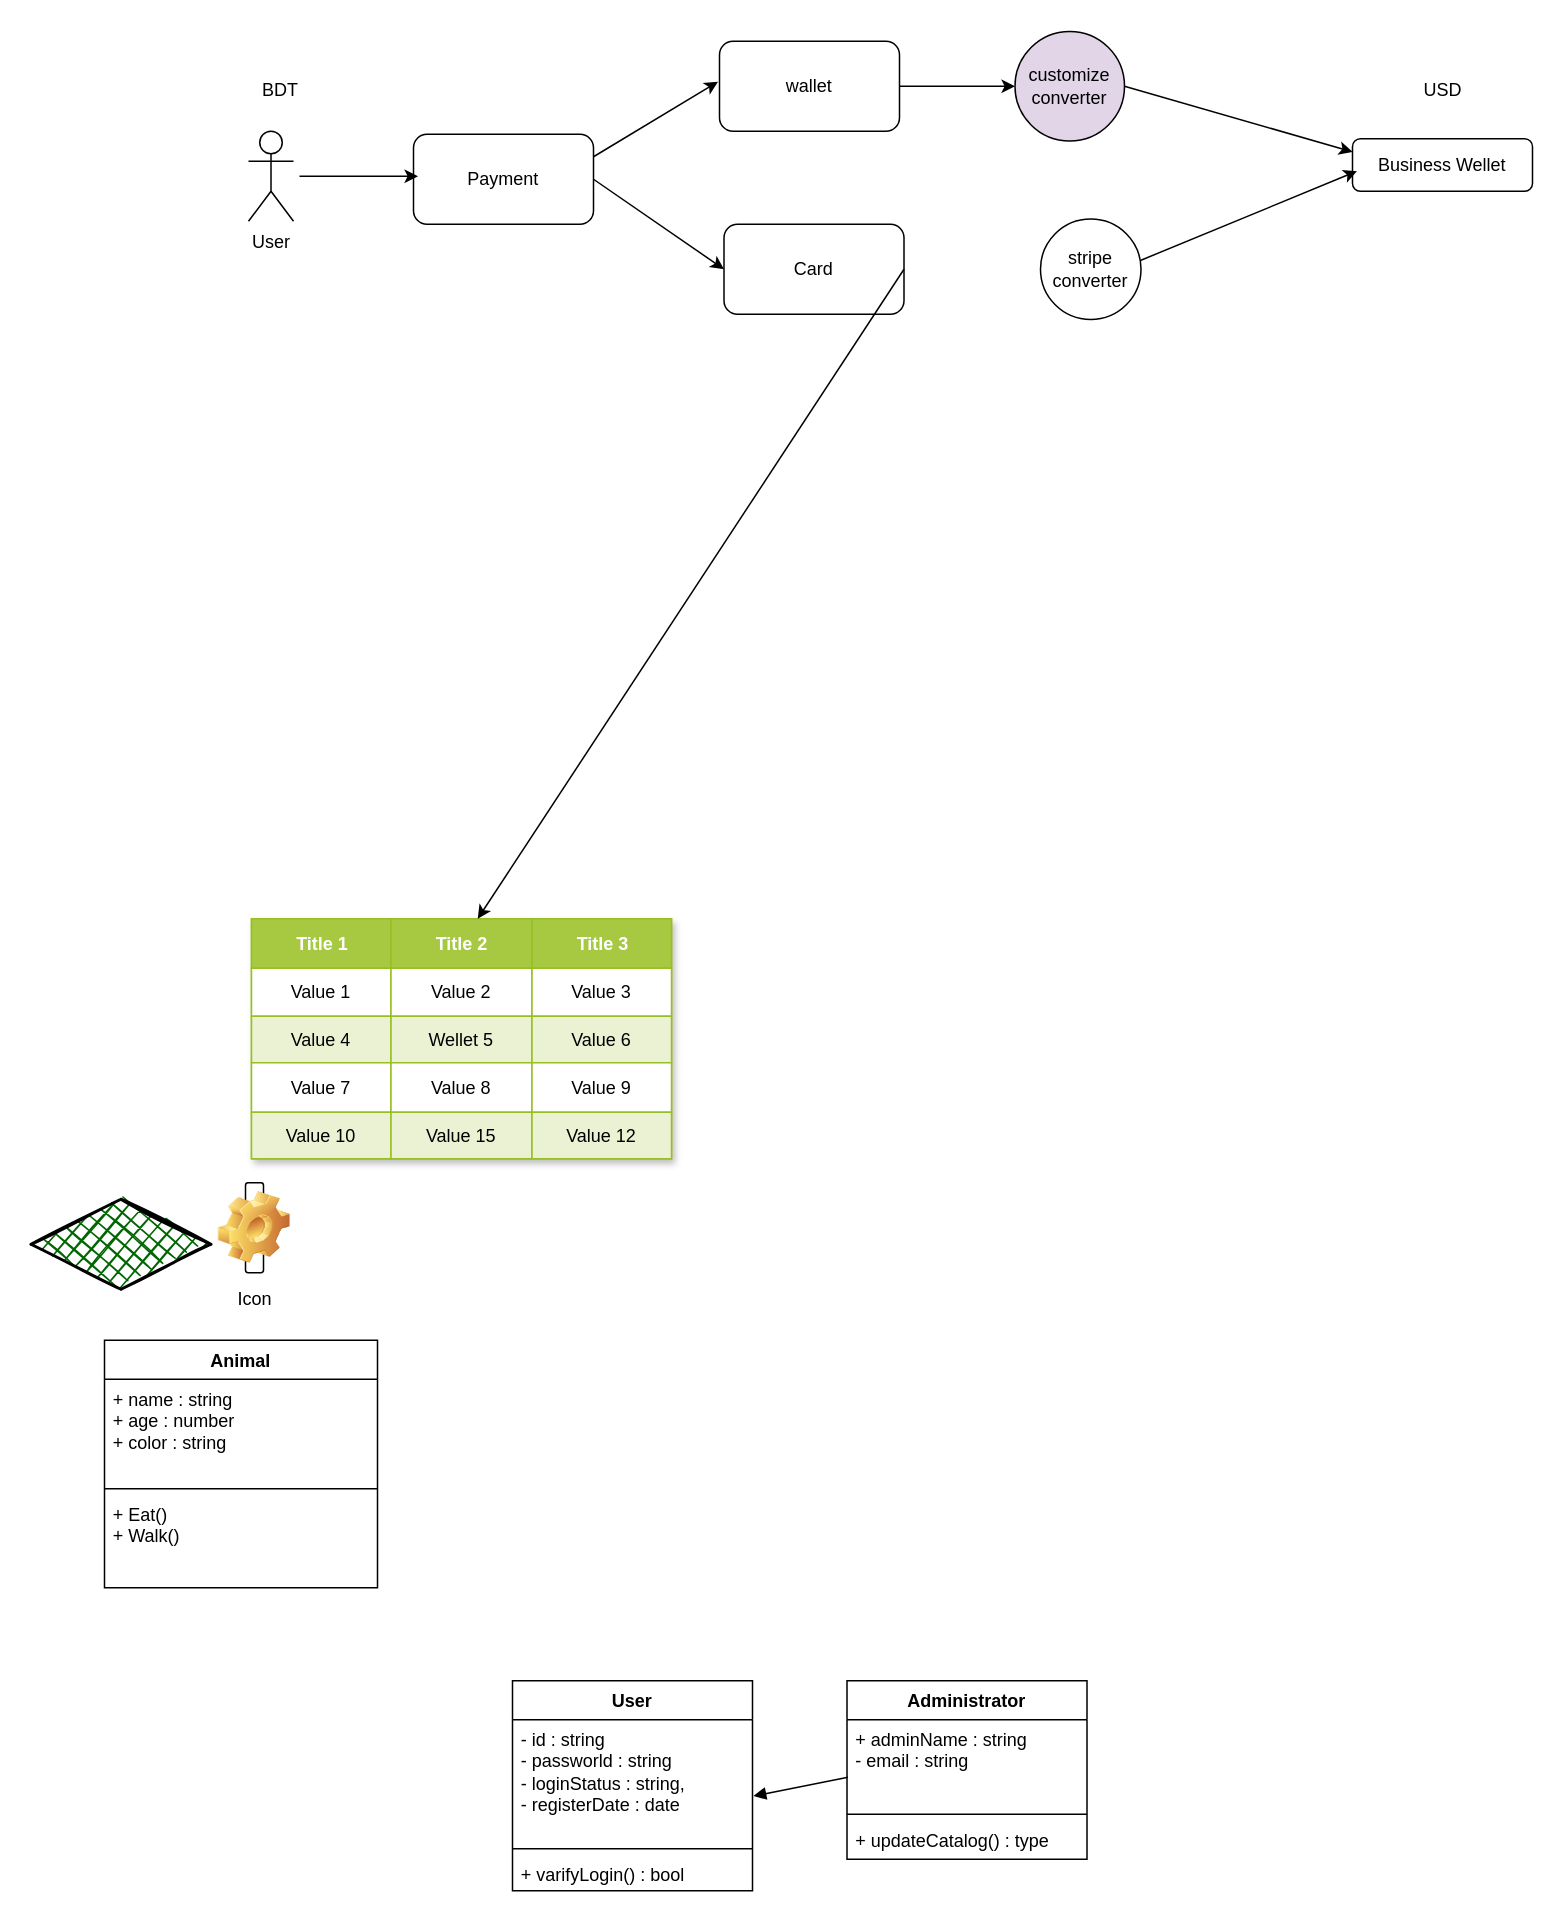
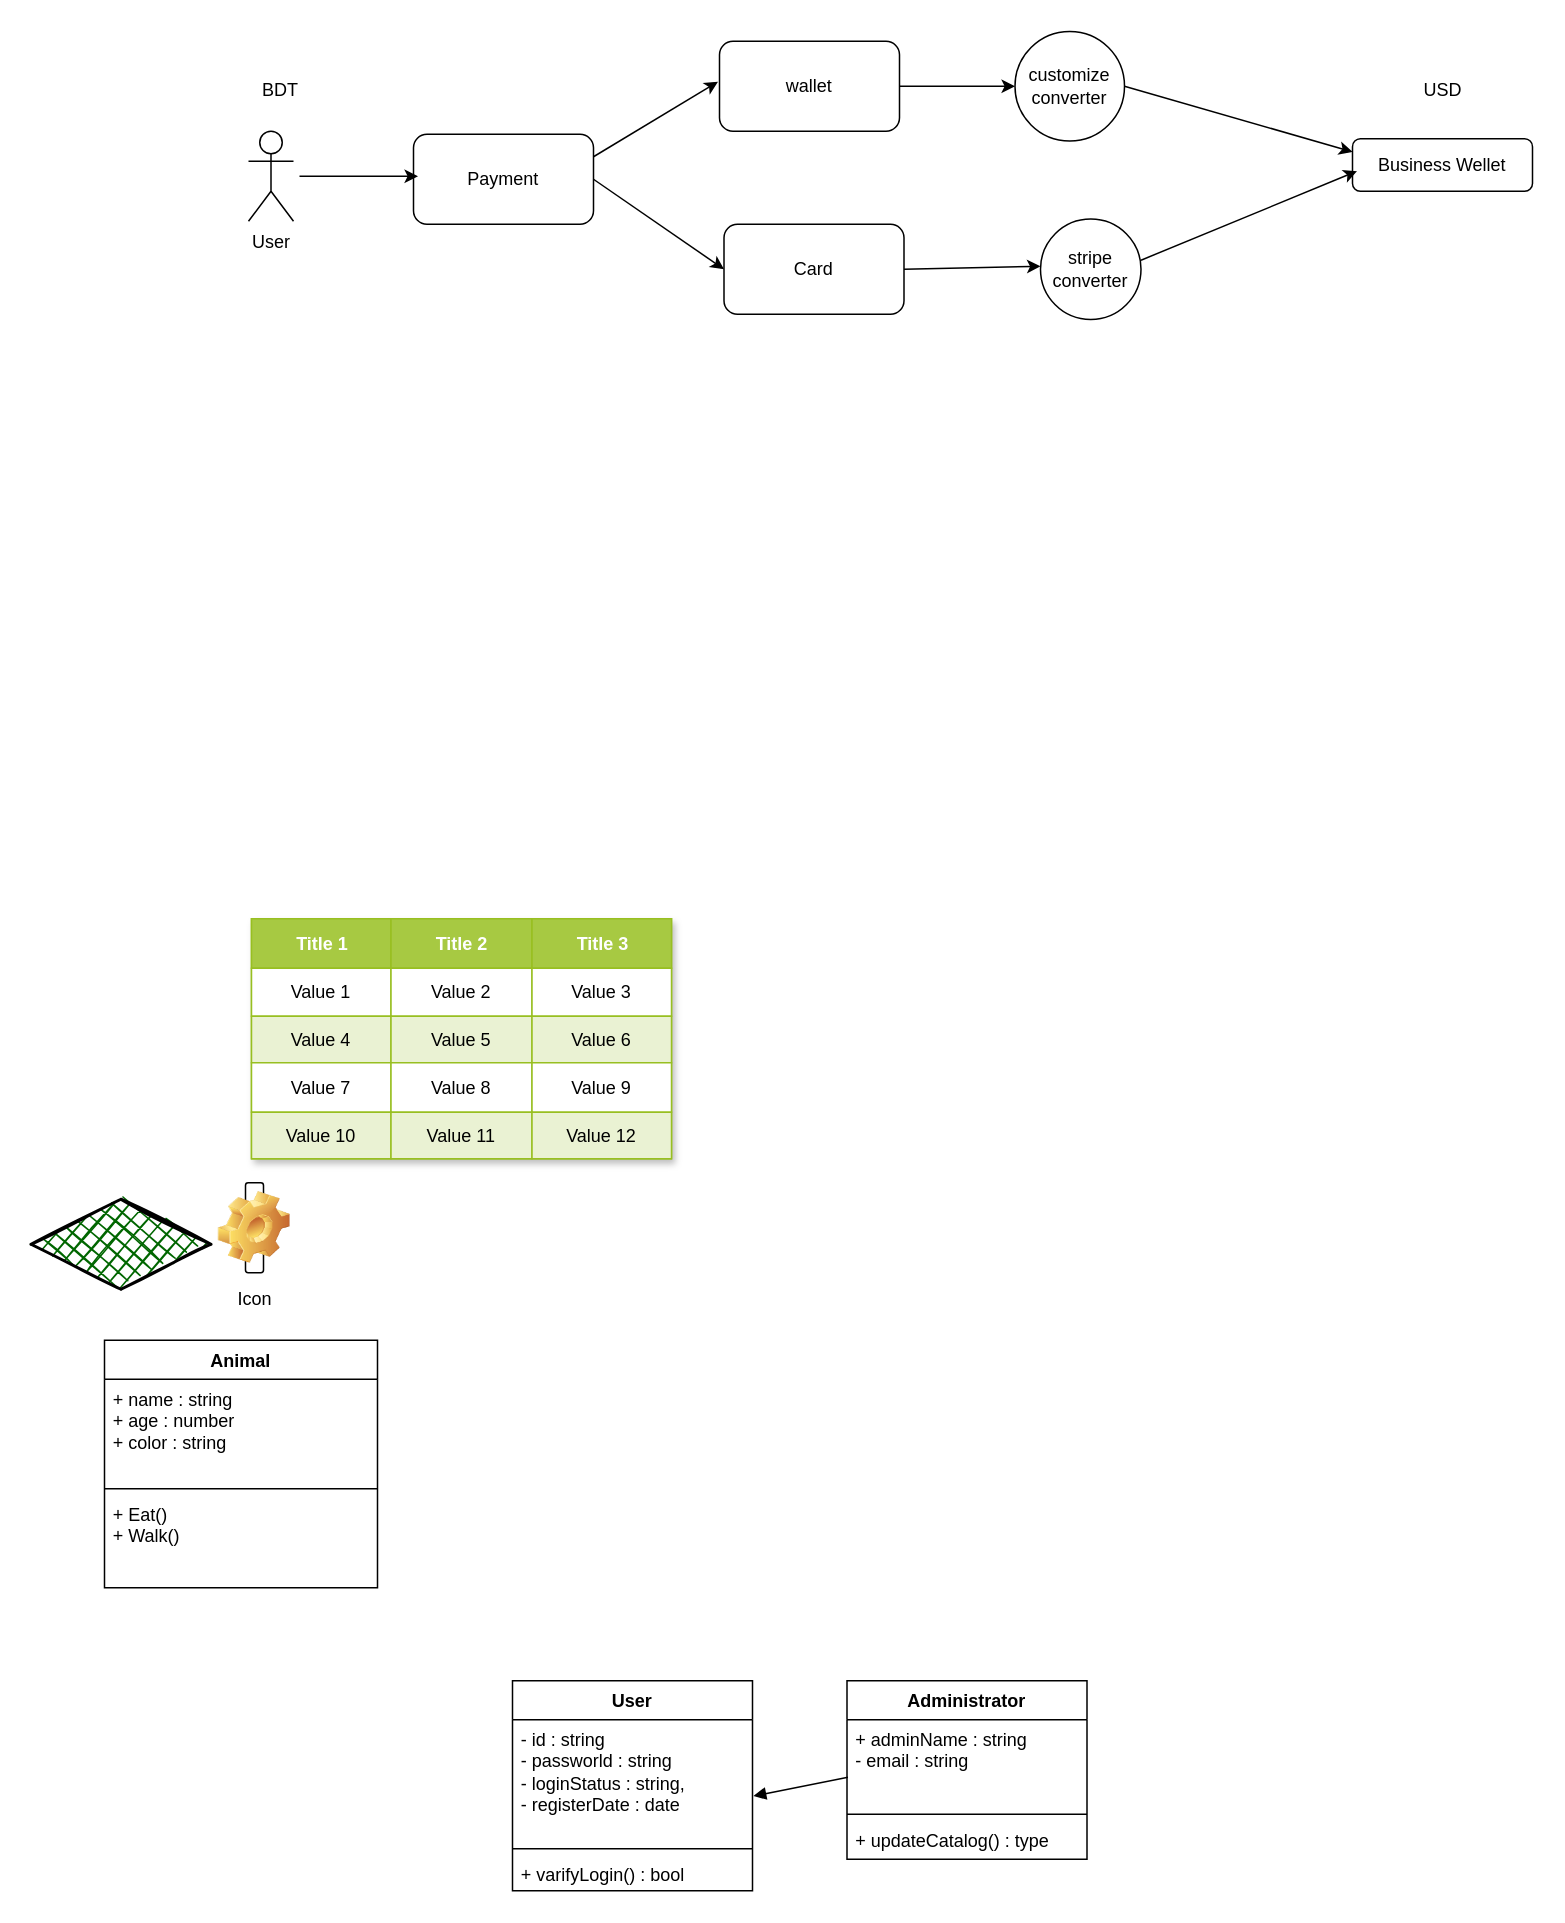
- <mxCell id="48" value="customize&lt;br&gt;converter" style="ellipse;whiteSpace=wrap;html=1;aspect=fixed;fillColor=#e1d5e7;" vertex="1" parent="1"><mxGeometry x="676" y="20.5" width="73" height="73" as="geometry" /></mxCell>
+ <mxCell id="48" value="customize&lt;br&gt;converter" style="ellipse;whiteSpace=wrap;html=1;aspect=fixed;" vertex="1" parent="1"><mxGeometry x="676" y="20.5" width="73" height="73" as="geometry" /></mxCell>
- <mxCell id="47" value="" style="endArrow=classic;html=1;rounded=0;exitX=1;exitY=0.5;exitDx=0;exitDy=0;" edge="1" parent="1" source="42" target="18"><mxGeometry width="50" height="50" relative="1" as="geometry"><mxPoint x="594" y="207" as="sourcePoint" /><mxPoint x="644" y="157" as="targetPoint" /></mxGeometry></mxCell>
+ <mxCell id="47" value="" style="endArrow=classic;html=1;rounded=0;exitX=1;exitY=0.5;exitDx=0;exitDy=0;entryX=0;entryY=0.47;entryDx=0;entryDy=0;entryPerimeter=0;" edge="1" parent="1" source="42" target="46"><mxGeometry width="50" height="50" relative="1" as="geometry"><mxPoint x="594" y="207" as="sourcePoint" /><mxPoint x="644" y="157" as="targetPoint" /></mxGeometry></mxCell>
- <mxCell id="26" value="Wellet 5" style="connectable=0;recursiveResize=0;strokeColor=inherit;fillColor=inherit;whiteSpace=wrap;html=1;" parent="24" vertex="1"><mxGeometry x="93" width="94" height="31" as="geometry"><mxRectangle width="94" height="31" as="alternateBounds" /></mxGeometry></mxCell>
+ <mxCell id="26" value="Value 5" style="connectable=0;recursiveResize=0;strokeColor=inherit;fillColor=inherit;whiteSpace=wrap;html=1;" parent="24" vertex="1"><mxGeometry x="93" width="94" height="31" as="geometry"><mxRectangle width="94" height="31" as="alternateBounds" /></mxGeometry></mxCell>
- <mxCell id="34" value="Value 15" style="connectable=0;recursiveResize=0;strokeColor=inherit;fillColor=inherit;whiteSpace=wrap;html=1;" parent="32" vertex="1"><mxGeometry x="93" width="94" height="31" as="geometry"><mxRectangle width="94" height="31" as="alternateBounds" /></mxGeometry></mxCell>
+ <mxCell id="34" value="Value 11" style="connectable=0;recursiveResize=0;strokeColor=inherit;fillColor=inherit;whiteSpace=wrap;html=1;" parent="32" vertex="1"><mxGeometry x="93" width="94" height="31" as="geometry"><mxRectangle width="94" height="31" as="alternateBounds" /></mxGeometry></mxCell>
